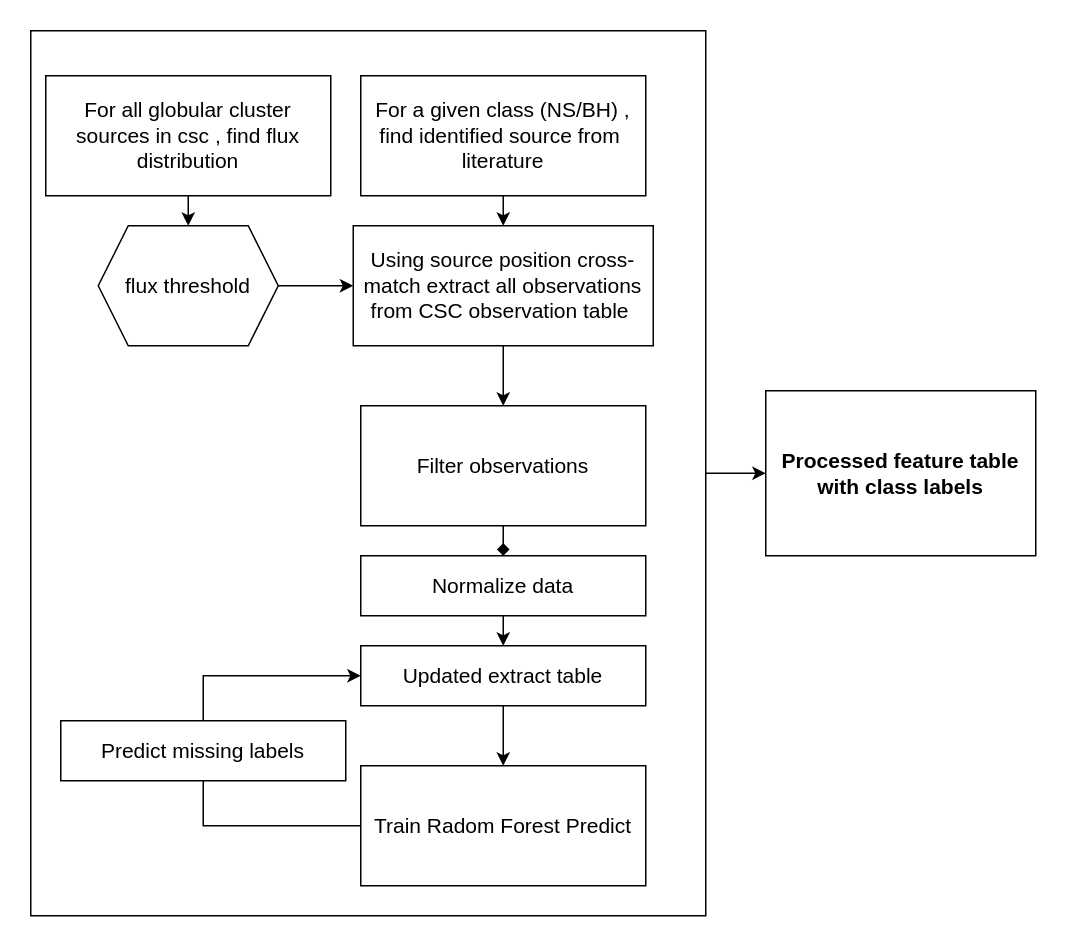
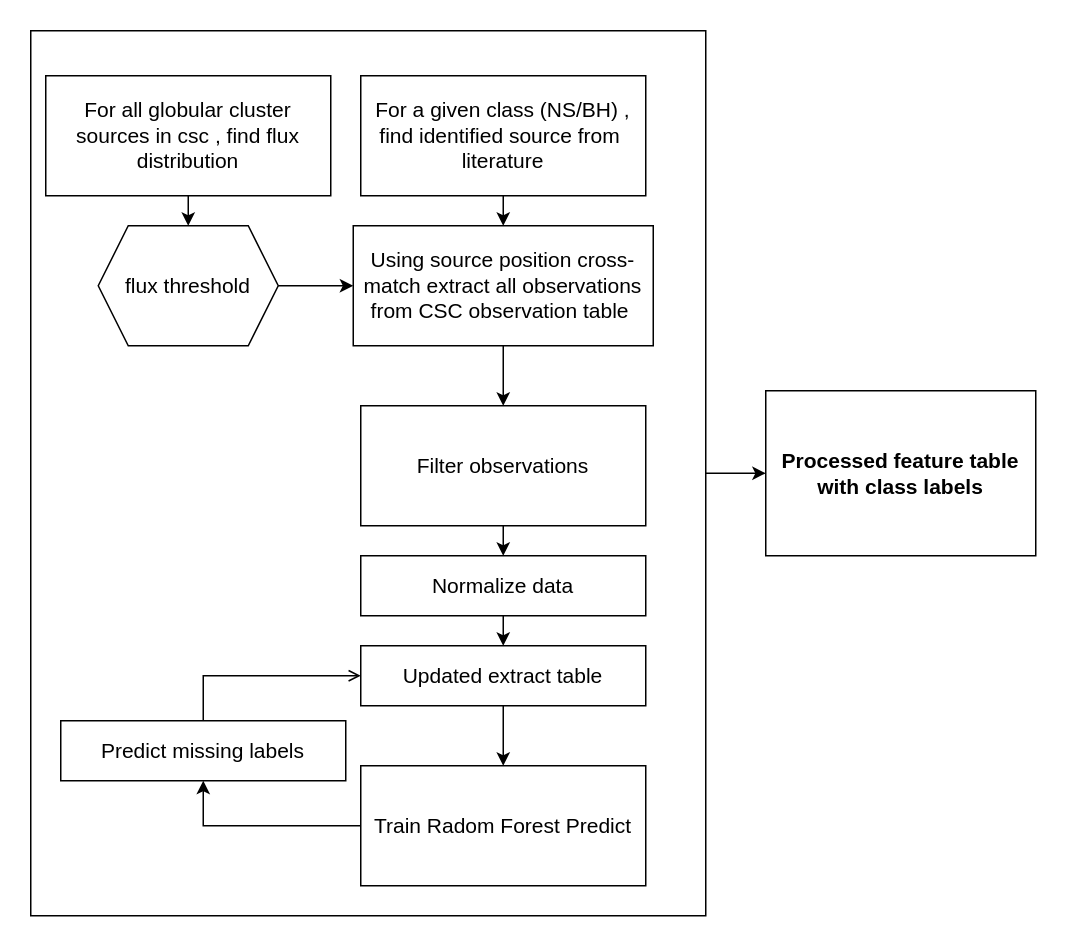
- <mxCell id="7" style="edgeStyle=orthogonalEdgeStyle;rounded=0;orthogonalLoop=1;jettySize=auto;html=1;exitX=0.5;exitY=1;exitDx=0;exitDy=0;entryX=0.5;entryY=0;entryDx=0;entryDy=0;fontSize=13;endArrow=diamond;" edge="1" parent="1" source="8" target="13"><mxGeometry relative="1" as="geometry" /></mxCell>
+ <mxCell id="7" style="edgeStyle=orthogonalEdgeStyle;rounded=0;orthogonalLoop=1;jettySize=auto;html=1;exitX=0.5;exitY=1;exitDx=0;exitDy=0;entryX=0.5;entryY=0;entryDx=0;entryDy=0;fontSize=13;" edge="1" parent="1" source="8" target="13"><mxGeometry relative="1" as="geometry" /></mxCell>
- <mxCell id="16" style="edgeStyle=orthogonalEdgeStyle;rounded=0;orthogonalLoop=1;jettySize=auto;html=1;exitX=0.5;exitY=0;exitDx=0;exitDy=0;entryX=0;entryY=0.5;entryDx=0;entryDy=0;fontSize=13;" edge="1" parent="1" source="17" target="15"><mxGeometry relative="1" as="geometry" /></mxCell>
+ <mxCell id="16" style="edgeStyle=orthogonalEdgeStyle;rounded=0;orthogonalLoop=1;jettySize=auto;html=1;exitX=0.5;exitY=0;exitDx=0;exitDy=0;entryX=0;entryY=0.5;entryDx=0;entryDy=0;fontSize=13;endArrow=open;" edge="1" parent="1" source="17" target="15"><mxGeometry relative="1" as="geometry" /></mxCell>
- <mxCell id="10" style="edgeStyle=orthogonalEdgeStyle;rounded=0;orthogonalLoop=1;jettySize=auto;html=1;exitX=0;exitY=0.5;exitDx=0;exitDy=0;entryX=0.5;entryY=1;entryDx=0;entryDy=0;fontSize=13;endArrow=none;" edge="1" parent="1" source="11" target="17"><mxGeometry relative="1" as="geometry" /></mxCell>
+ <mxCell id="10" style="edgeStyle=orthogonalEdgeStyle;rounded=0;orthogonalLoop=1;jettySize=auto;html=1;exitX=0;exitY=0.5;exitDx=0;exitDy=0;entryX=0.5;entryY=1;entryDx=0;entryDy=0;fontSize=13;" edge="1" parent="1" source="11" target="17"><mxGeometry relative="1" as="geometry" /></mxCell>
